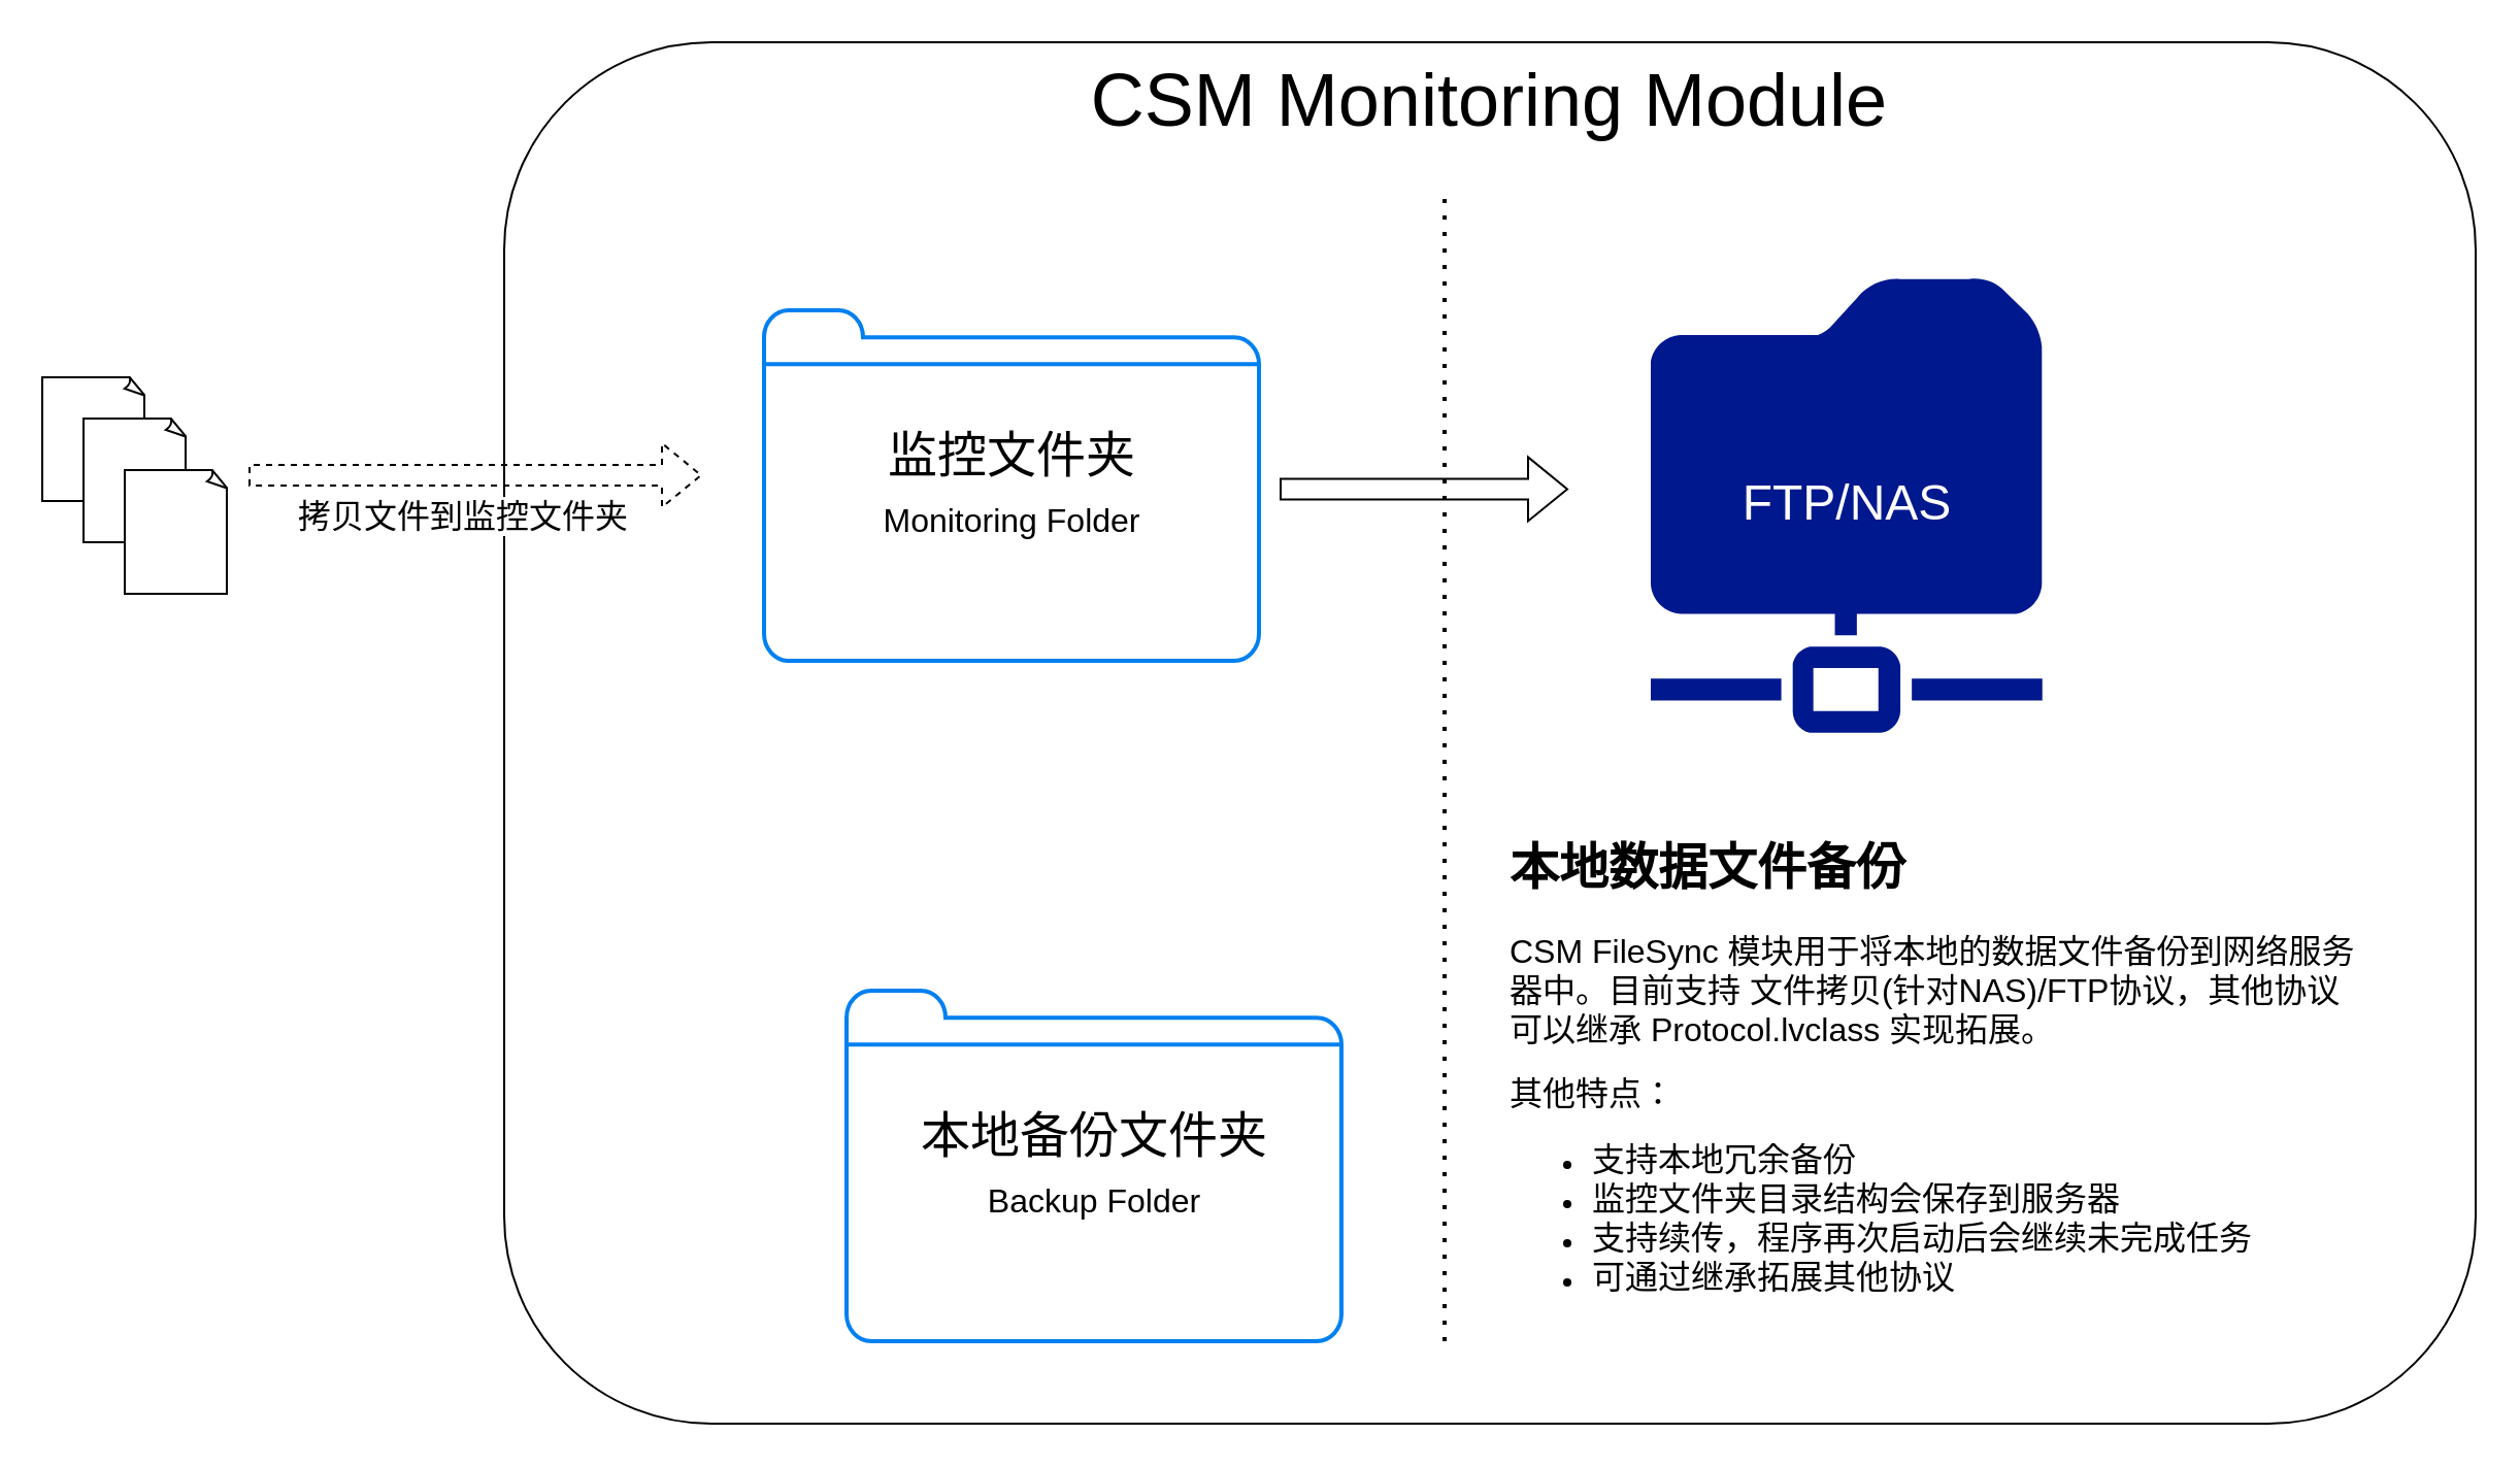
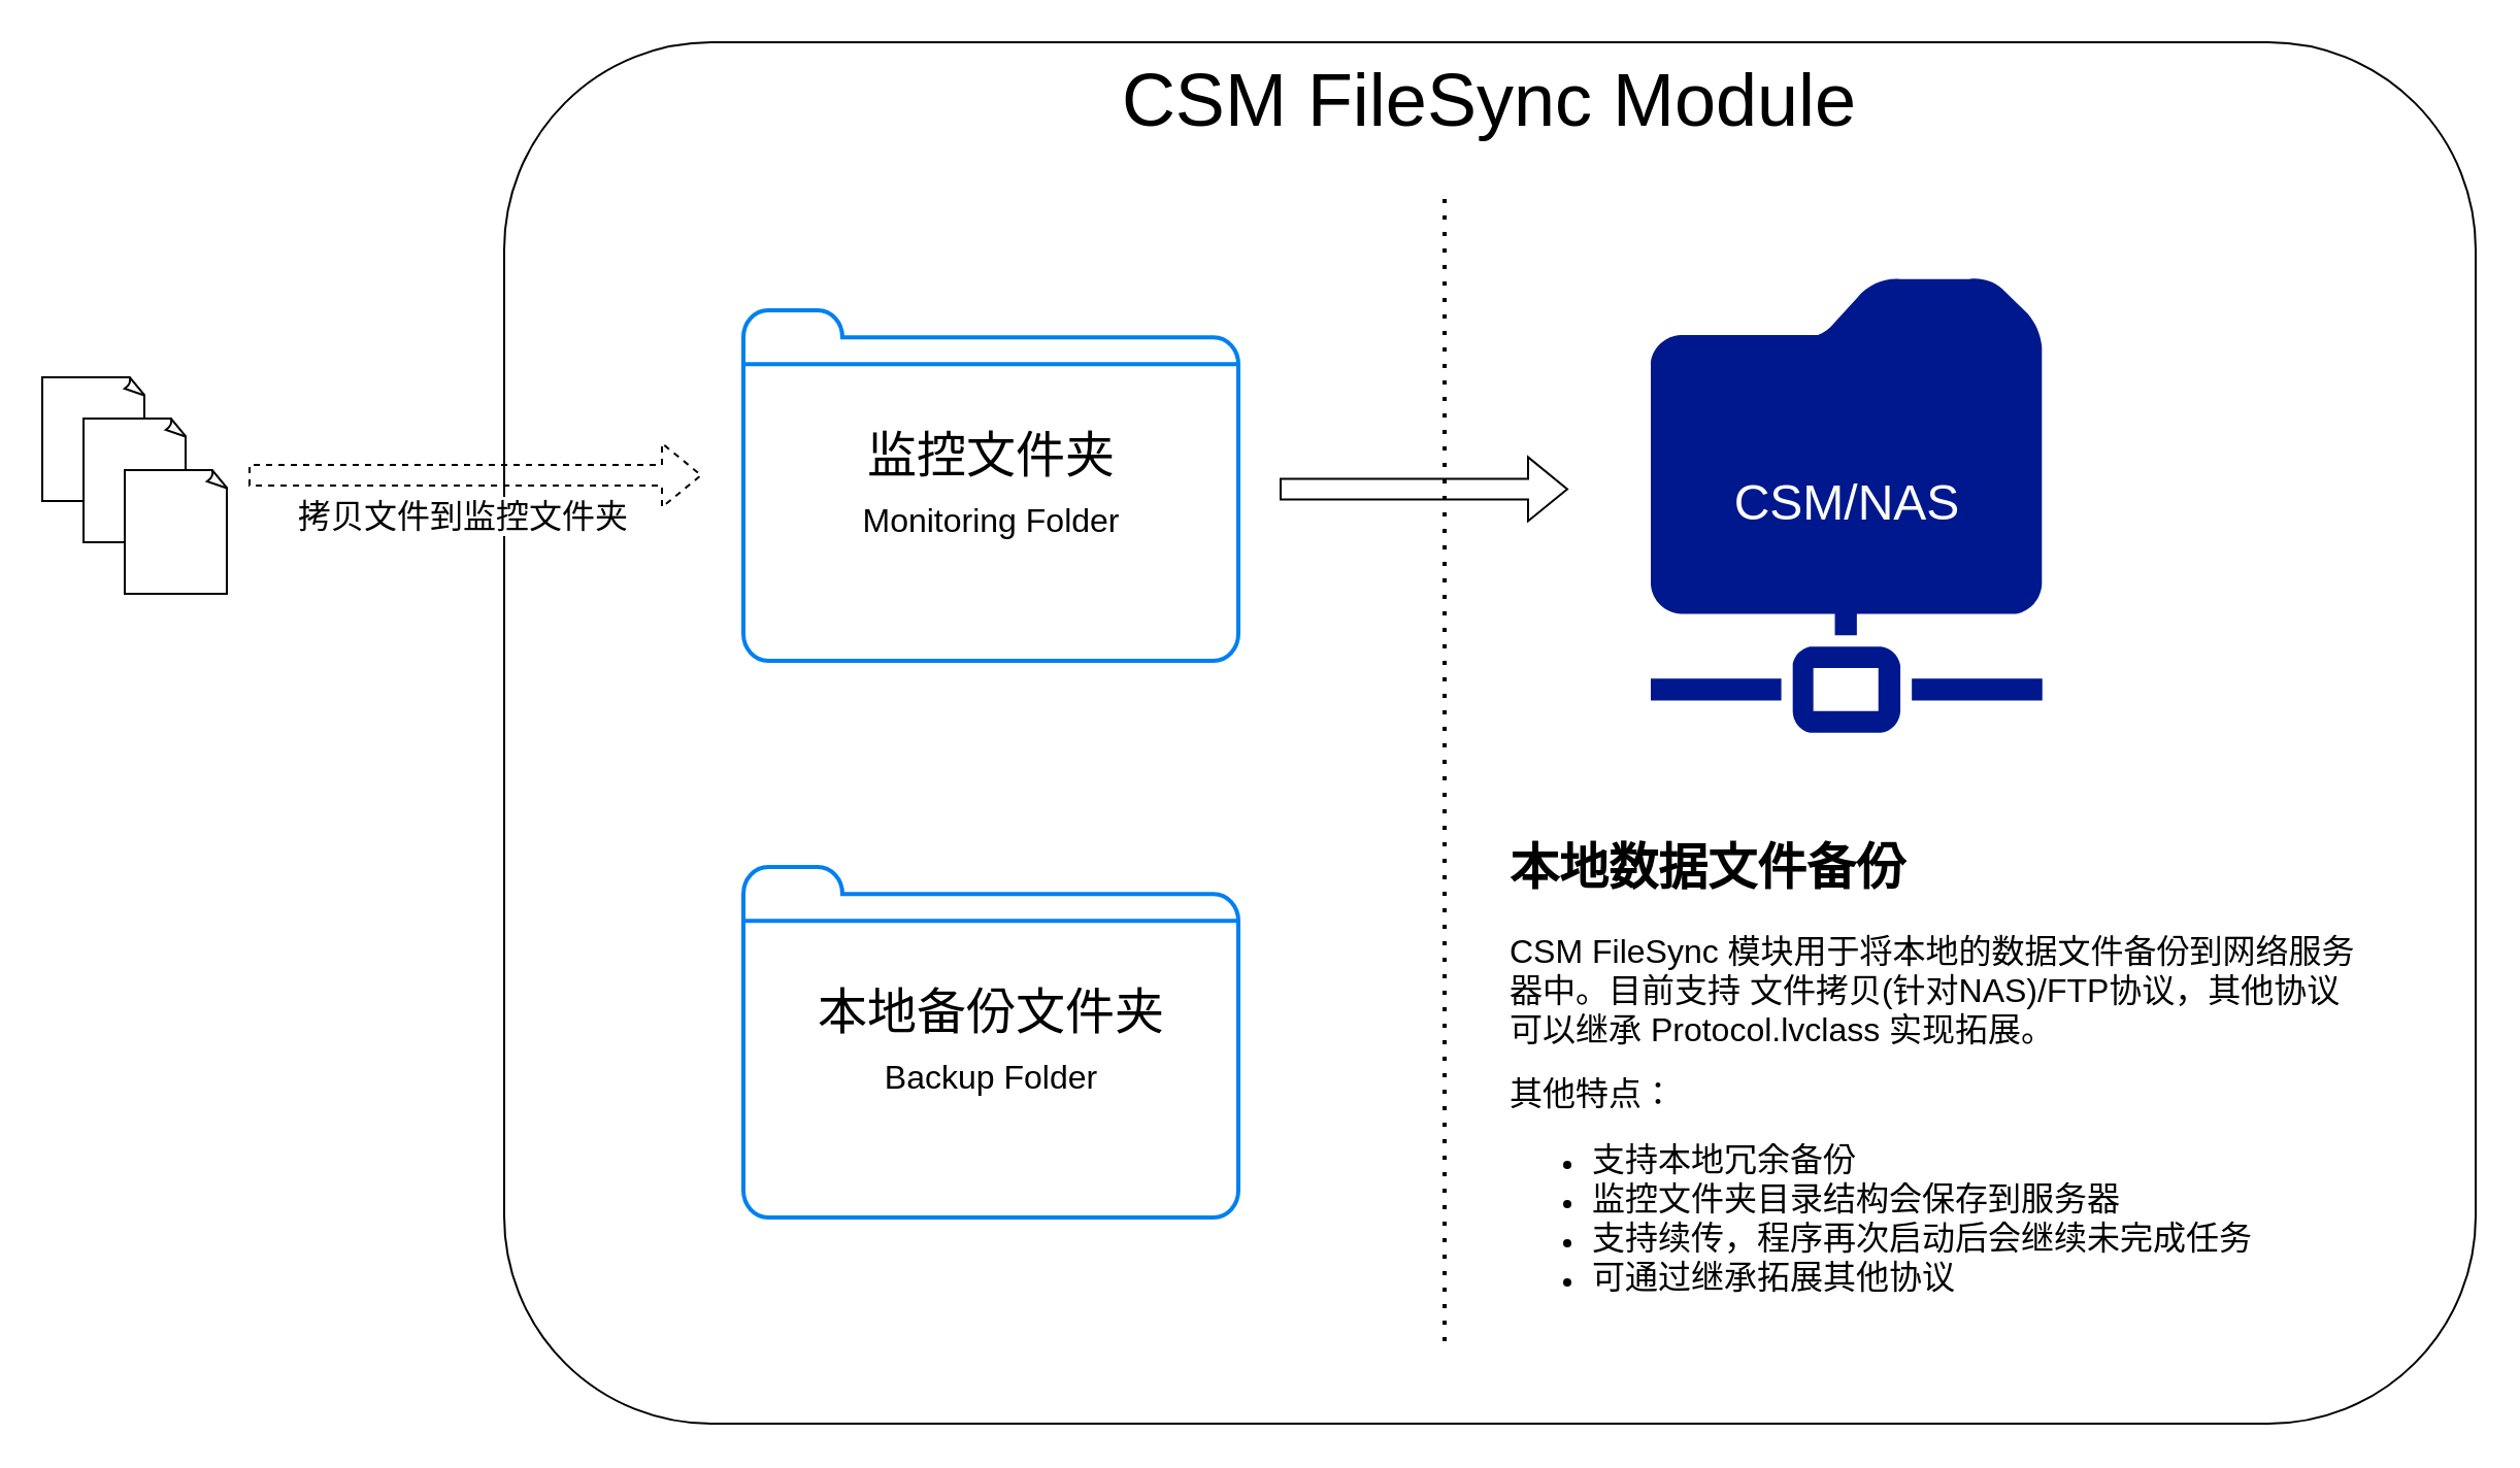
- <mxCell id="2" value="CSM Monitoring Module" style="rounded=1;whiteSpace=wrap;html=1;verticalAlign=top;fontSize=36;" vertex="1" parent="1"><mxGeometry x="244" y="20" width="956" height="670" as="geometry" /></mxCell>
+ <mxCell id="2" value="CSM FileSync Module" style="rounded=1;whiteSpace=wrap;html=1;verticalAlign=top;fontSize=36;" vertex="1" parent="1"><mxGeometry x="244" y="20" width="956" height="670" as="geometry" /></mxCell>
- <mxCell id="3" value="&lt;div&gt;监控文件夹&lt;/div&gt;&lt;font style=&quot;font-size: 16px;&quot;&gt;Monitoring&amp;nbsp;&lt;span style=&quot;background-color: light-dark(rgb(255, 255, 255), rgb(18, 18, 18)); color: light-dark(rgb(0, 0, 0), rgb(255, 255, 255));&quot;&gt;Folder&lt;/span&gt;&lt;/font&gt;" style="html=1;verticalLabelPosition=middle;align=center;labelBackgroundColor=#ffffff;verticalAlign=middle;strokeWidth=2;strokeColor=#0080F0;shadow=0;dashed=0;shape=mxgraph.ios7.icons.folder;fontSize=24;labelPosition=center;" vertex="1" parent="1"><mxGeometry x="370" y="150" width="240" height="170" as="geometry" /></mxCell>
+ <mxCell id="3" value="&lt;div&gt;监控文件夹&lt;/div&gt;&lt;font style=&quot;font-size: 16px;&quot;&gt;Monitoring&amp;nbsp;&lt;span style=&quot;background-color: light-dark(rgb(255, 255, 255), rgb(18, 18, 18)); color: light-dark(rgb(0, 0, 0), rgb(255, 255, 255));&quot;&gt;Folder&lt;/span&gt;&lt;/font&gt;" style="html=1;verticalLabelPosition=middle;align=center;labelBackgroundColor=#ffffff;verticalAlign=middle;strokeWidth=2;strokeColor=#0080F0;shadow=0;dashed=0;shape=mxgraph.ios7.icons.folder;fontSize=24;labelPosition=center;" vertex="1" parent="1"><mxGeometry x="360" y="150" width="240" height="170" as="geometry" /></mxCell>
- <mxCell id="5" value="FTP/NAS" style="sketch=0;aspect=fixed;pointerEvents=1;shadow=0;dashed=0;html=1;strokeColor=none;labelPosition=center;verticalLabelPosition=middle;verticalAlign=middle;align=center;fillColor=#00188D;shape=mxgraph.mscae.enterprise.shared_folder;fontSize=24;fontColor=#FFFFFF;" vertex="1" parent="1"><mxGeometry x="800" y="134" width="190" height="220.93" as="geometry" /></mxCell>
+ <mxCell id="5" value="CSM/NAS" style="sketch=0;aspect=fixed;pointerEvents=1;shadow=0;dashed=0;html=1;strokeColor=none;labelPosition=center;verticalLabelPosition=middle;verticalAlign=middle;align=center;fillColor=#00188D;shape=mxgraph.mscae.enterprise.shared_folder;fontSize=24;fontColor=#FFFFFF;" vertex="1" parent="1"><mxGeometry x="800" y="134" width="190" height="220.93" as="geometry" /></mxCell>
- <mxCell id="4" value="&lt;div&gt;&lt;font&gt;本地备份文件夹&lt;/font&gt;&lt;/div&gt;&lt;font style=&quot;font-size: 16px;&quot;&gt;Backup&amp;nbsp;&lt;/font&gt;&lt;span style=&quot;font-size: 16px; background-color: light-dark(rgb(255, 255, 255), rgb(18, 18, 18)); color: light-dark(rgb(0, 0, 0), rgb(255, 255, 255));&quot;&gt;Folder&lt;/span&gt;" style="html=1;verticalLabelPosition=middle;align=center;labelBackgroundColor=#ffffff;verticalAlign=middle;strokeWidth=2;strokeColor=#0080F0;shadow=0;dashed=0;shape=mxgraph.ios7.icons.folder;fontSize=24;labelPosition=center;" vertex="1" parent="1"><mxGeometry x="410" y="480" width="240" height="170" as="geometry" /></mxCell>
+ <mxCell id="4" value="&lt;div&gt;&lt;font&gt;本地备份文件夹&lt;/font&gt;&lt;/div&gt;&lt;font style=&quot;font-size: 16px;&quot;&gt;Backup&amp;nbsp;&lt;/font&gt;&lt;span style=&quot;font-size: 16px; background-color: light-dark(rgb(255, 255, 255), rgb(18, 18, 18)); color: light-dark(rgb(0, 0, 0), rgb(255, 255, 255));&quot;&gt;Folder&lt;/span&gt;" style="html=1;verticalLabelPosition=middle;align=center;labelBackgroundColor=#ffffff;verticalAlign=middle;strokeWidth=2;strokeColor=#0080F0;shadow=0;dashed=0;shape=mxgraph.ios7.icons.folder;fontSize=24;labelPosition=center;" vertex="1" parent="1"><mxGeometry x="360" y="420" width="240" height="170" as="geometry" /></mxCell>
